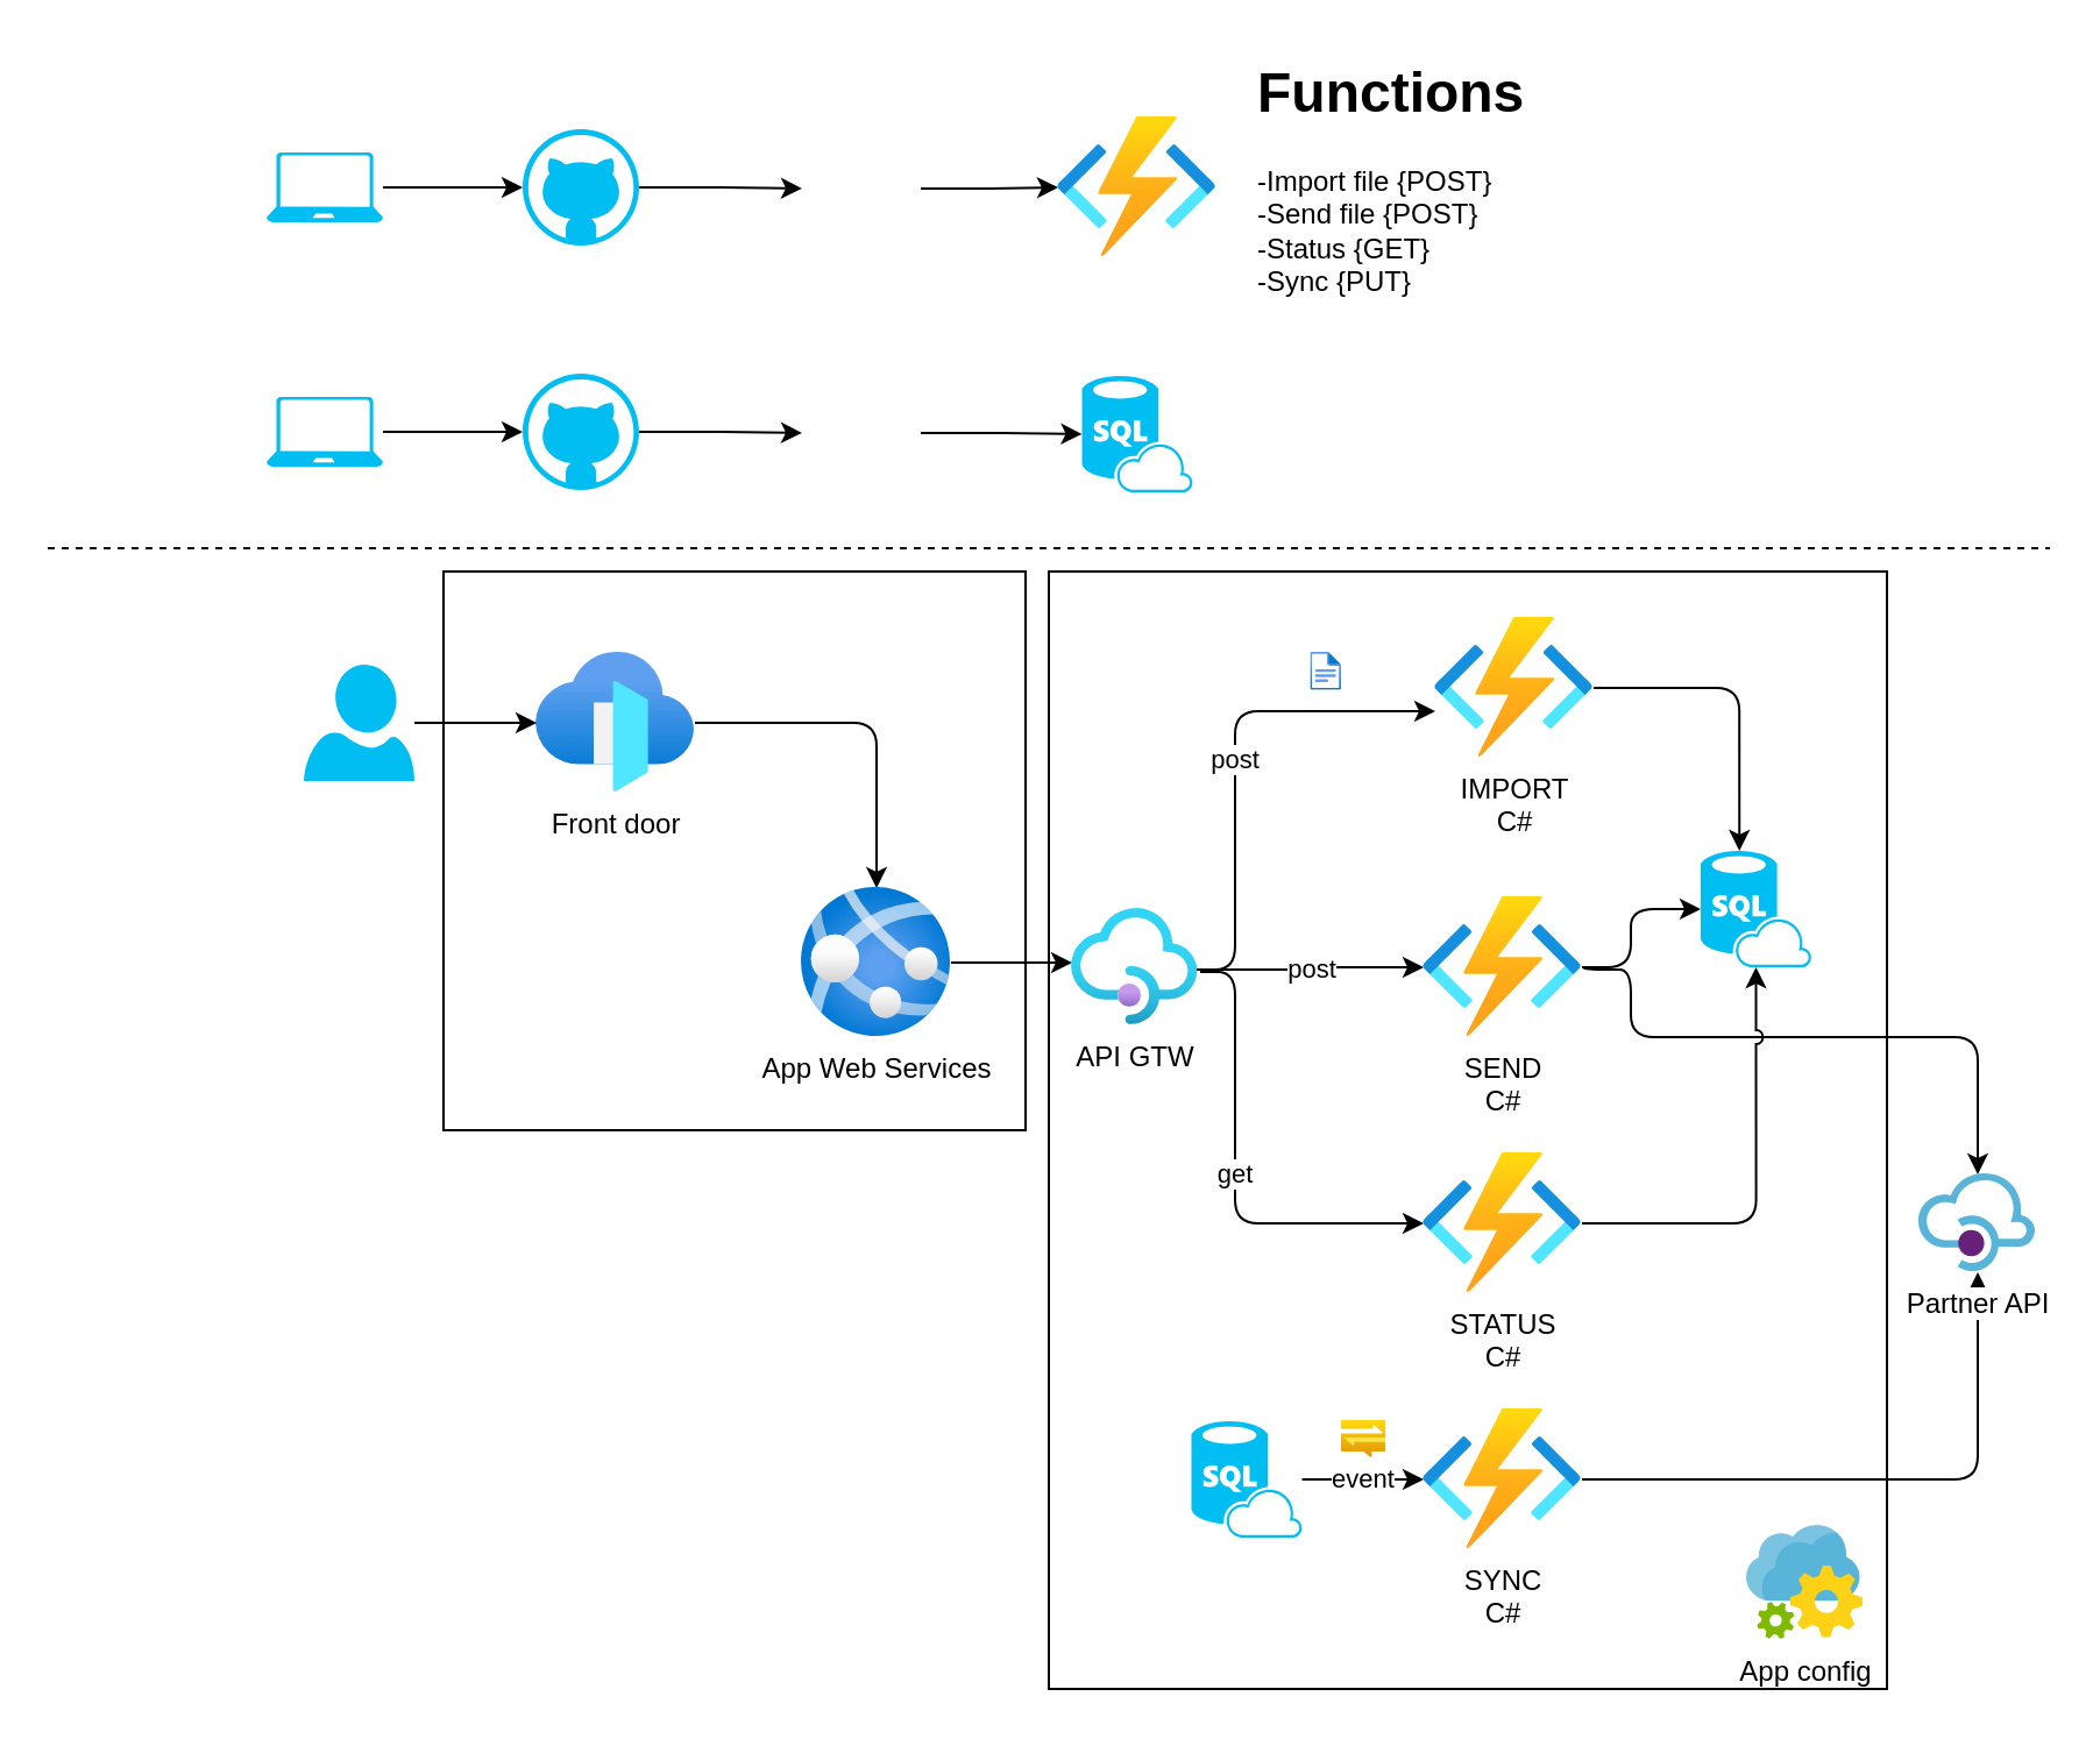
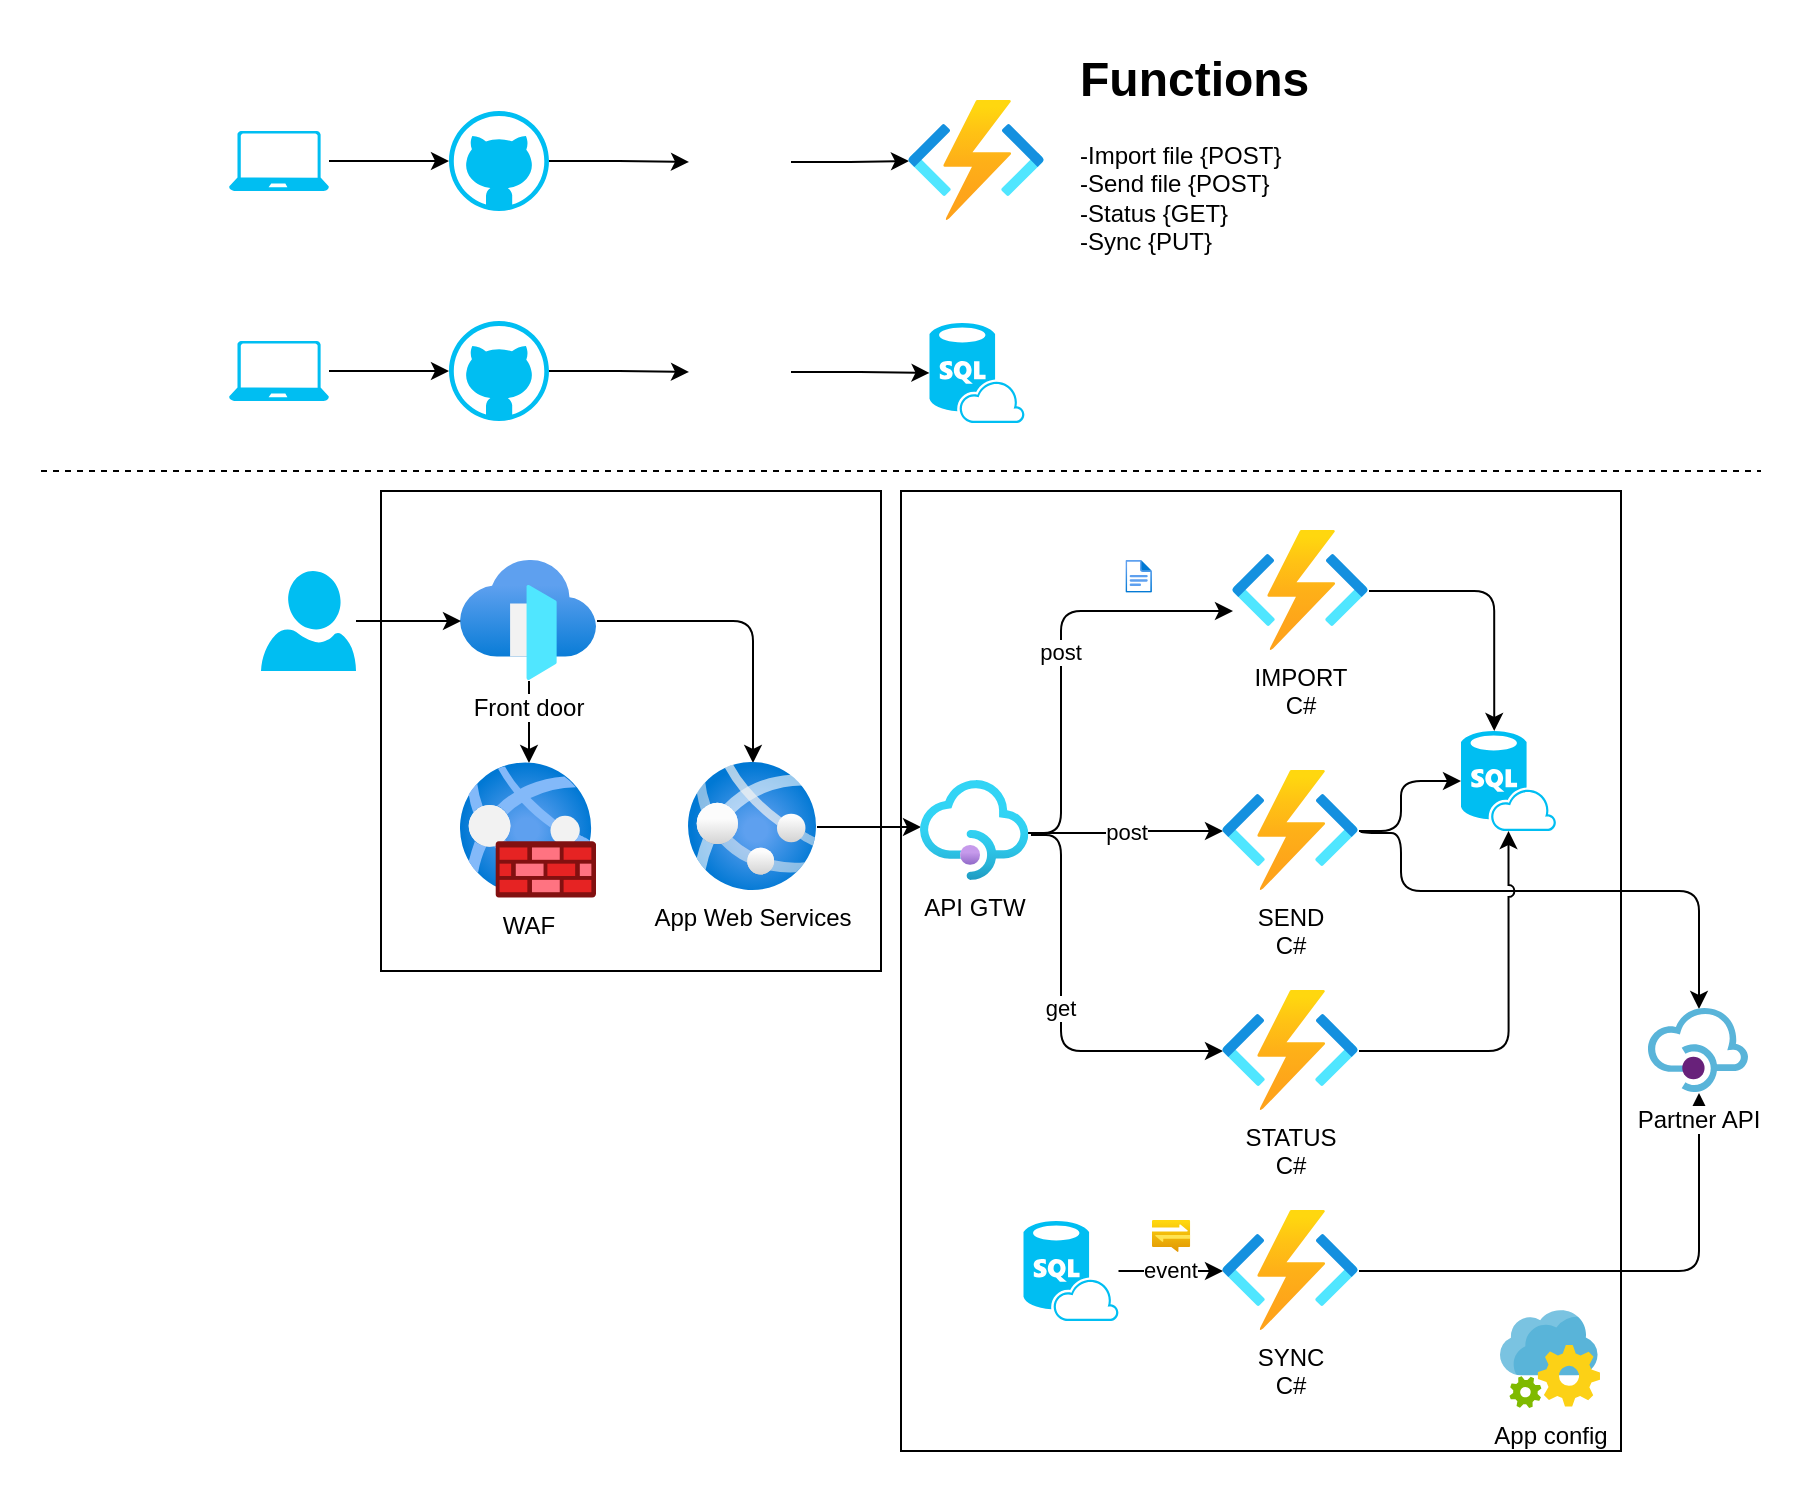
+ <mxCell id="39" value="" style="edgeStyle=orthogonalEdgeStyle;rounded=1;orthogonalLoop=1;jettySize=auto;html=1;" edge="1" parent="1" source="40" target="46"><mxGeometry relative="1" as="geometry" /></mxCell>
+ <mxCell id="46" value="WAF" style="aspect=fixed;html=1;points=[];align=center;image;fontSize=12;image=img/lib/azure2/networking/Web_Application_Firewall_Policies_WAF.svg;" vertex="1" parent="1"><mxGeometry x="230" y="381" width="68" height="68" as="geometry" /></mxCell>
